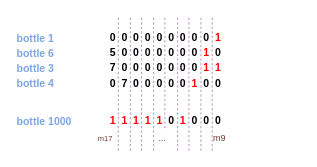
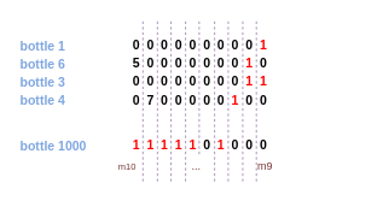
- <mxCell id="6" value="&lt;b&gt;&lt;font style=&quot;font-size: 14px&quot;&gt;7&amp;nbsp; 0&amp;nbsp; 0&amp;nbsp; 0&amp;nbsp; 0&amp;nbsp; 0&amp;nbsp; 0&amp;nbsp; 0&amp;nbsp; &lt;font color=&quot;#ff0000&quot;&gt;1&amp;nbsp; 1&lt;/font&gt;&lt;/font&gt;&lt;/b&gt;" style="text;html=1;strokeColor=none;fillColor=none;align=center;verticalAlign=middle;whiteSpace=wrap;rounded=0;" vertex="1" parent="1"><mxGeometry x="40" y="80" width="360" height="20" as="geometry" /></mxCell>
+ <mxCell id="6" value="&lt;b&gt;&lt;font style=&quot;font-size: 14px&quot;&gt;0&amp;nbsp; 0&amp;nbsp; 0&amp;nbsp; 0&amp;nbsp; 0&amp;nbsp; 0&amp;nbsp; 0&amp;nbsp; 0&amp;nbsp; &lt;font color=&quot;#ff0000&quot;&gt;1&amp;nbsp; 1&lt;/font&gt;&lt;/font&gt;&lt;/b&gt;" style="text;html=1;strokeColor=none;fillColor=none;align=center;verticalAlign=middle;whiteSpace=wrap;rounded=0;" vertex="1" parent="1"><mxGeometry x="40" y="80" width="360" height="20" as="geometry" /></mxCell>
- <mxCell id="22" value="&lt;font color=&quot;#753633&quot; style=&quot;font-size: 10px&quot;&gt;m17&lt;/font&gt;" style="text;html=1;strokeColor=none;fillColor=none;align=center;verticalAlign=middle;whiteSpace=wrap;rounded=0;" vertex="1" parent="1"><mxGeometry x="120" y="173" width="40" height="20" as="geometry" /></mxCell>
+ <mxCell id="22" value="&lt;font color=&quot;#753633&quot; style=&quot;font-size: 10px&quot;&gt;m10&lt;/font&gt;" style="text;html=1;strokeColor=none;fillColor=none;align=center;verticalAlign=middle;whiteSpace=wrap;rounded=0;" vertex="1" parent="1"><mxGeometry x="120" y="173" width="40" height="20" as="geometry" /></mxCell>
